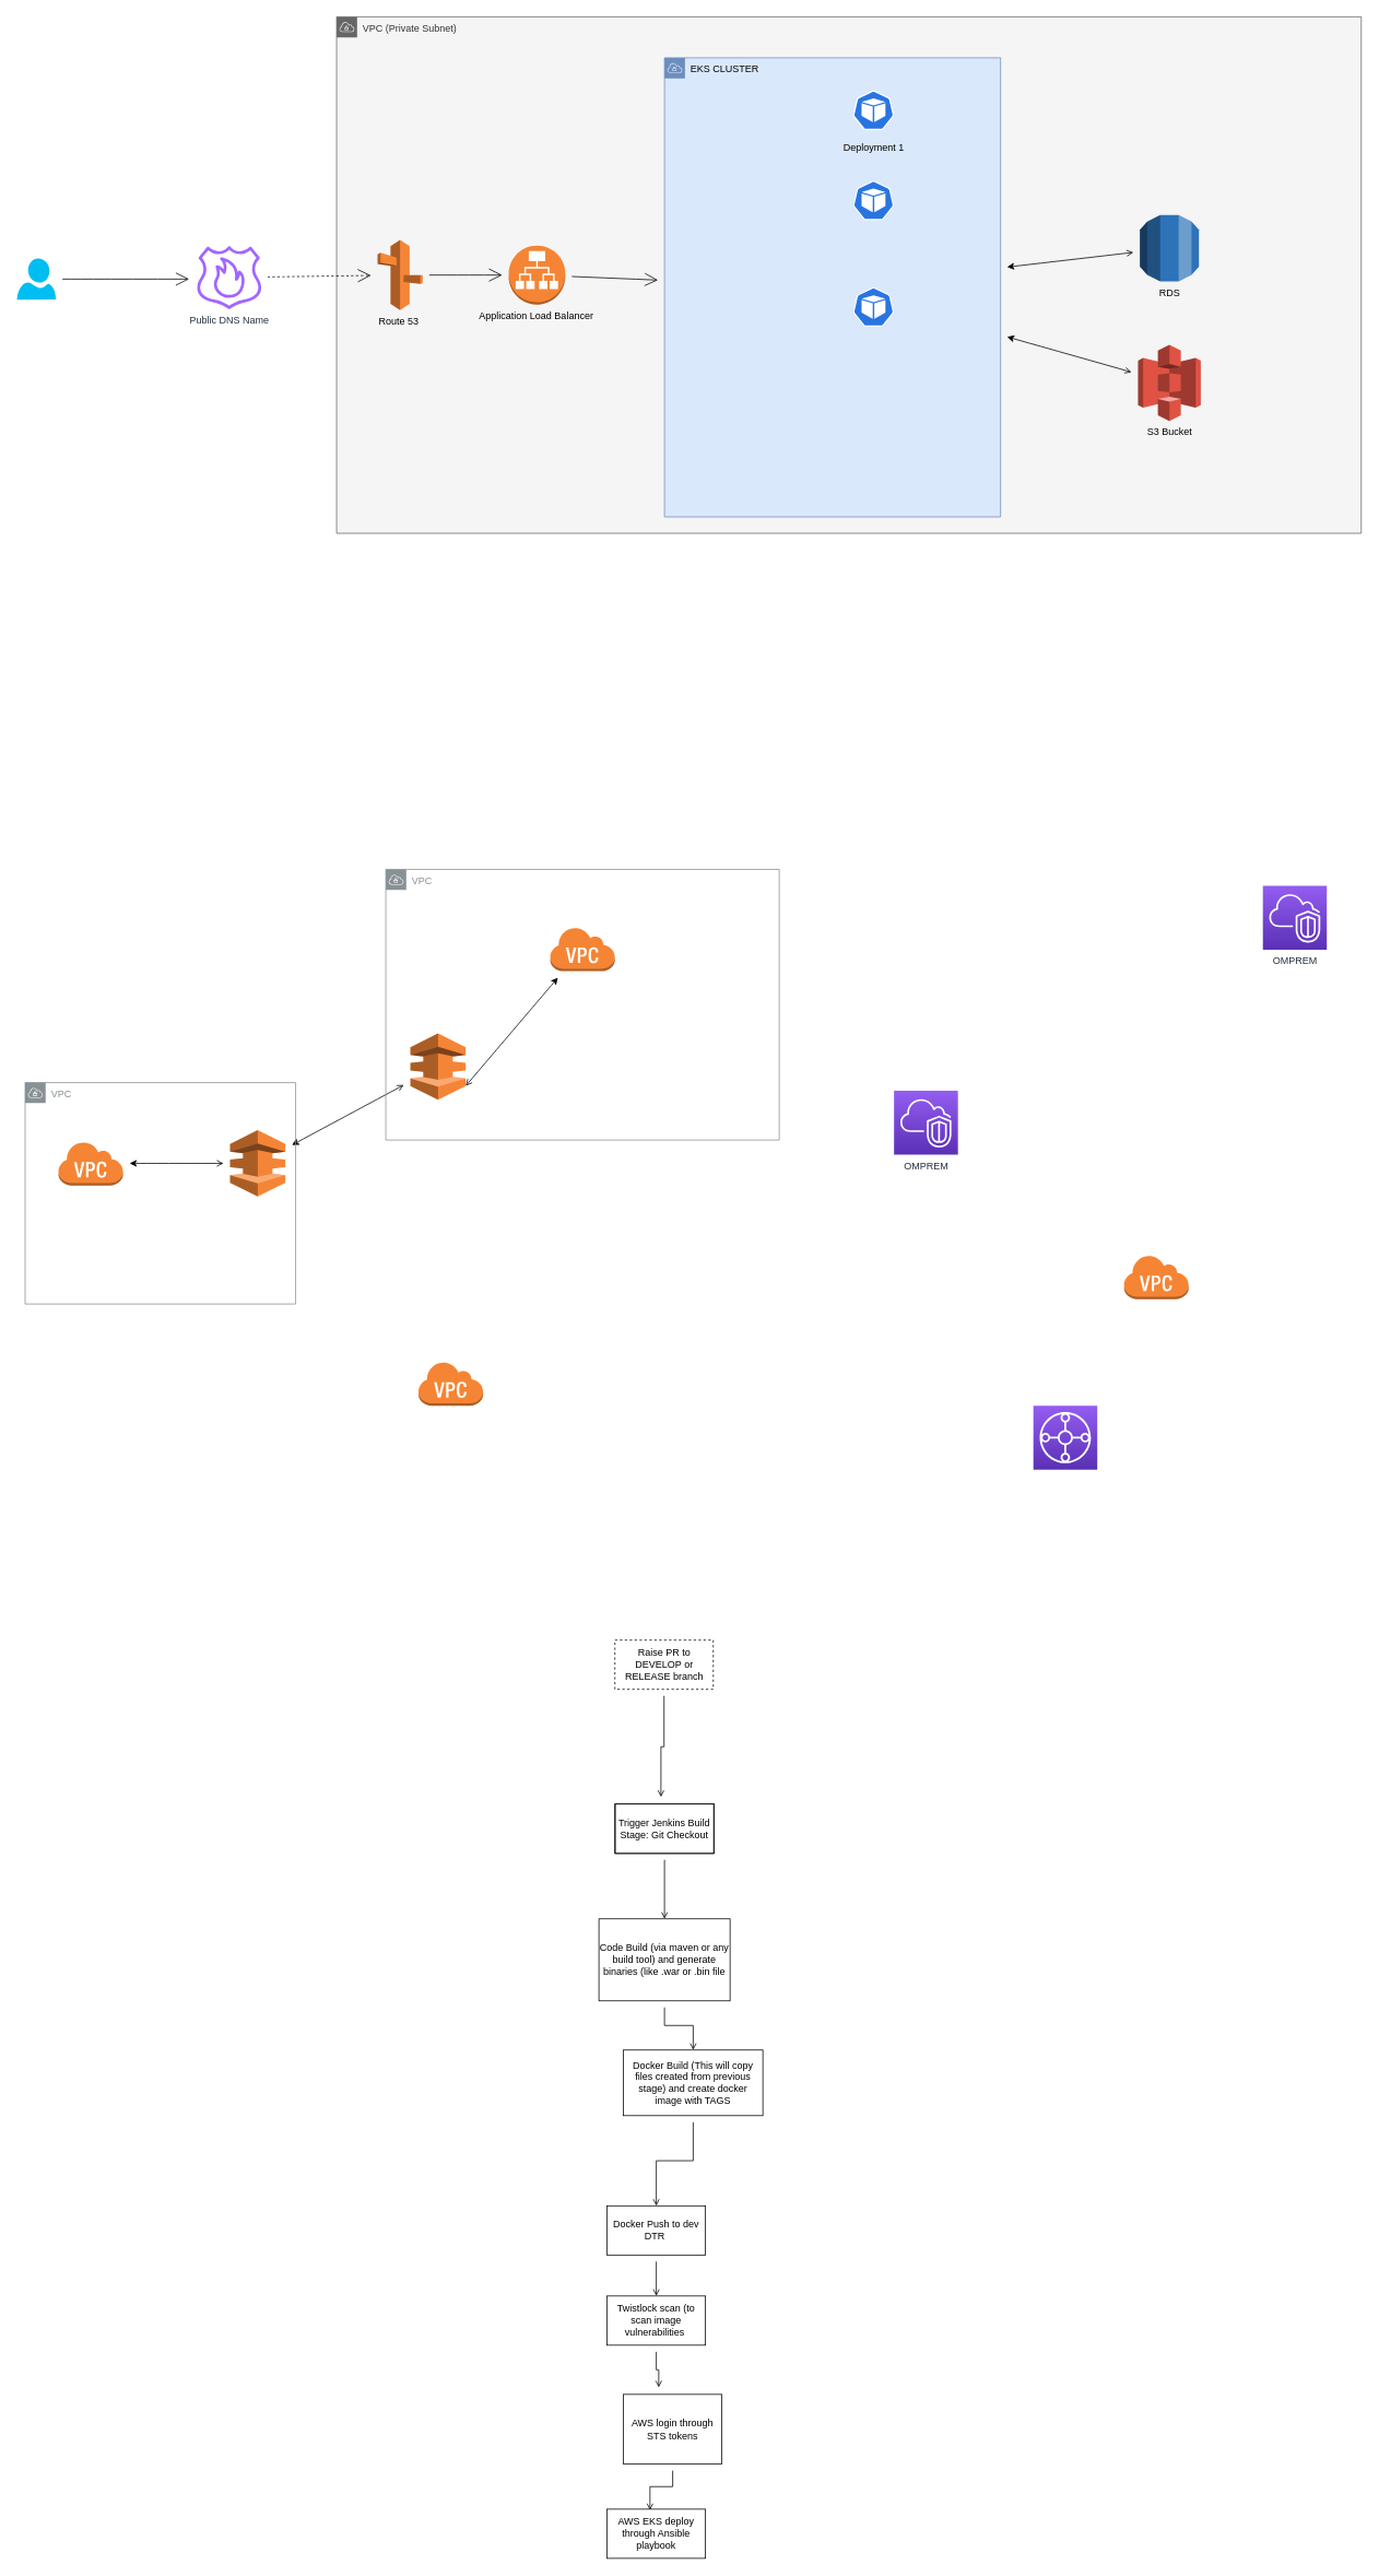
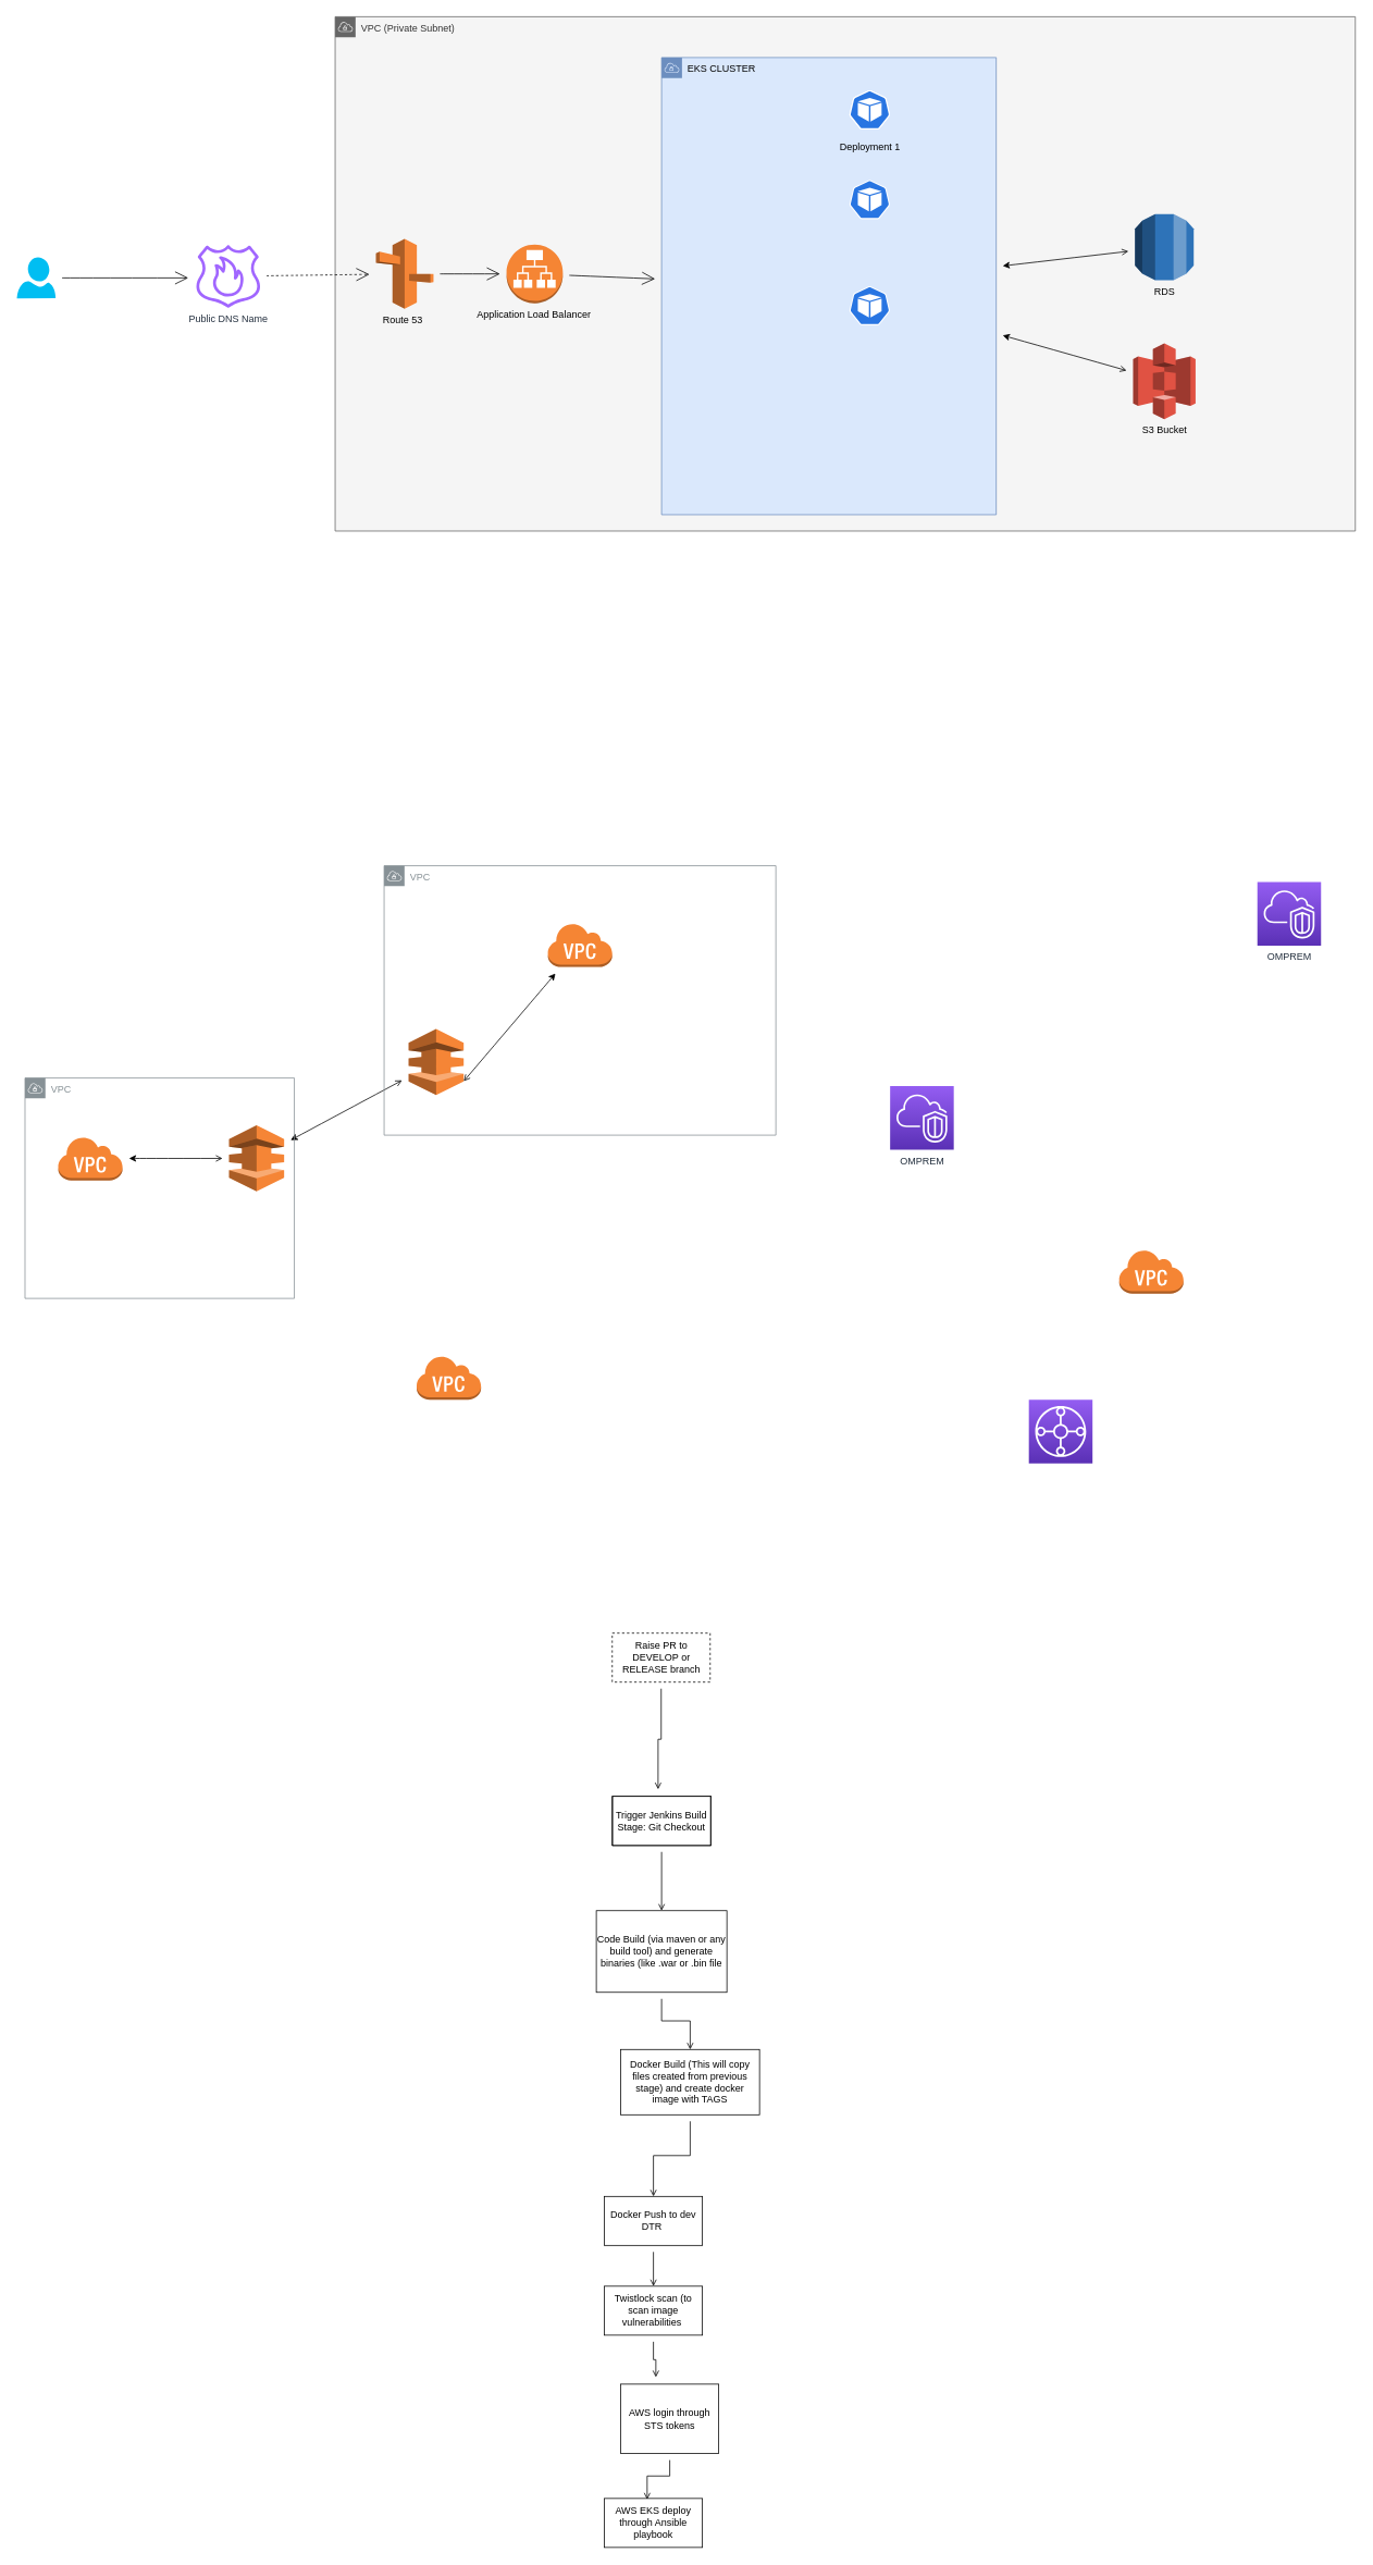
- <mxCell id="4" value="Route 53&lt;span style=&quot;white-space: pre&quot;&gt;&#09;&lt;/span&gt;" style="outlineConnect=0;dashed=0;verticalLabelPosition=bottom;verticalAlign=top;align=center;html=1;shape=mxgraph.aws3.route_53;fillColor=#F58536;gradientColor=none;hachureGap=4;pointerEvents=0;" vertex="1" parent="1"><mxGeometry x="460" y="292.25" width="55" height="85.5" as="geometry" /></mxCell>
+ <mxCell id="4" value="Route 53&lt;span style=&quot;white-space: pre&quot;&gt;&#09;&lt;/span&gt;" style="outlineConnect=0;dashed=0;verticalLabelPosition=bottom;verticalAlign=top;align=center;html=1;shape=mxgraph.aws3.route_53;fillColor=#F58536;gradientColor=none;hachureGap=4;pointerEvents=0;" vertex="1" parent="1"><mxGeometry x="460" y="292.25" width="70.5" height="85.5" as="geometry" /></mxCell>
- <mxCell id="47" value="Docker Build (This will copy files created from previous stage) and create docker image with TAGS" style="rounded=0;whiteSpace=wrap;html=1;hachureGap=4;pointerEvents=0;fillColor=default;" vertex="1" parent="1"><mxGeometry x="760" y="2500" width="170" height="80" as="geometry" /></mxCell>
+ <mxCell id="47" value="Docker Build (This will copy files created from previous stage) and create docker image with TAGS" style="rounded=0;whiteSpace=wrap;html=1;hachureGap=4;pointerEvents=0;fillColor=default;" vertex="1" parent="1"><mxGeometry x="760" y="2510" width="170" height="80" as="geometry" /></mxCell>
